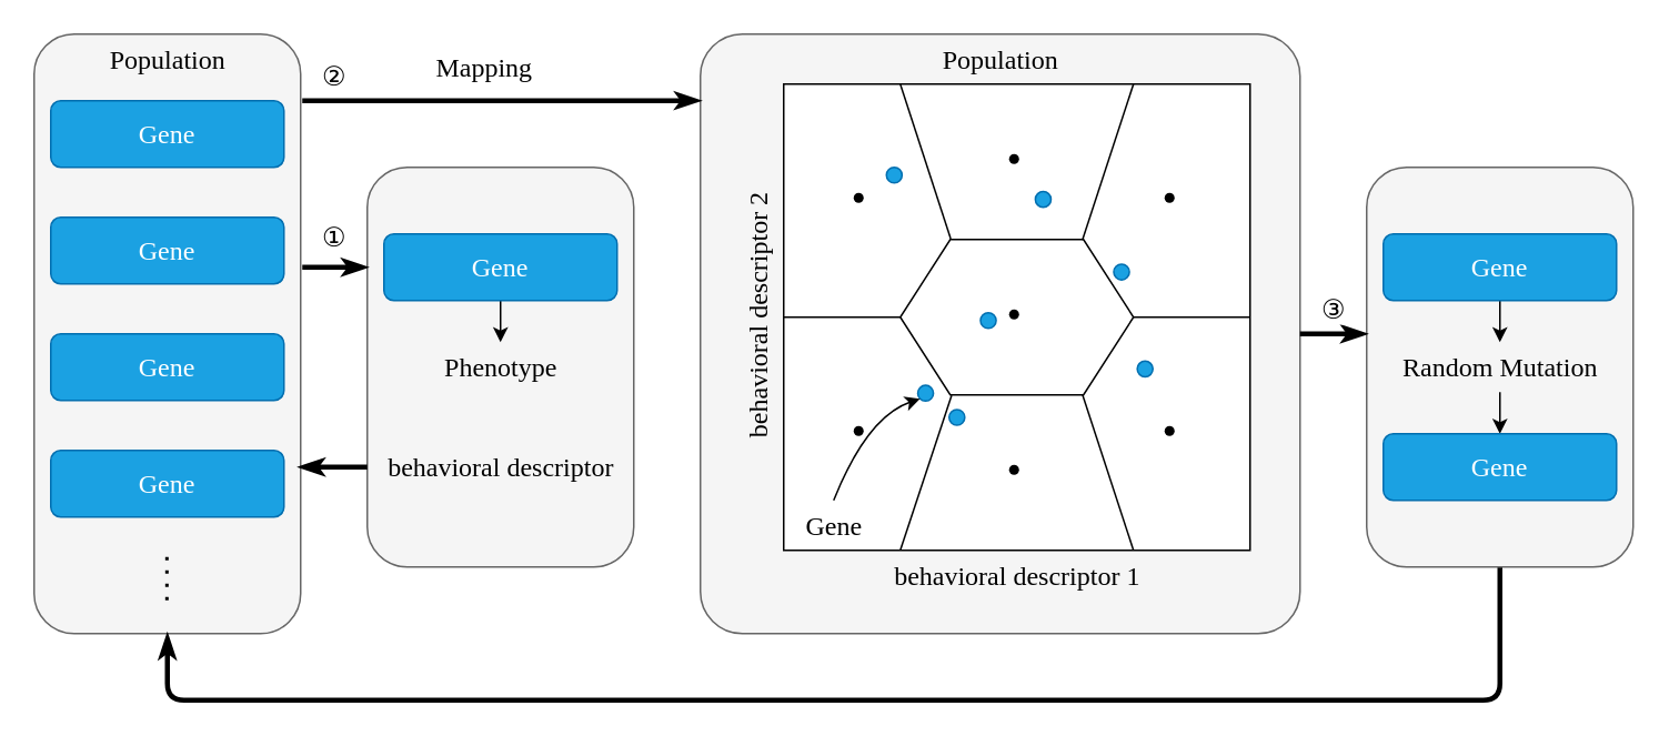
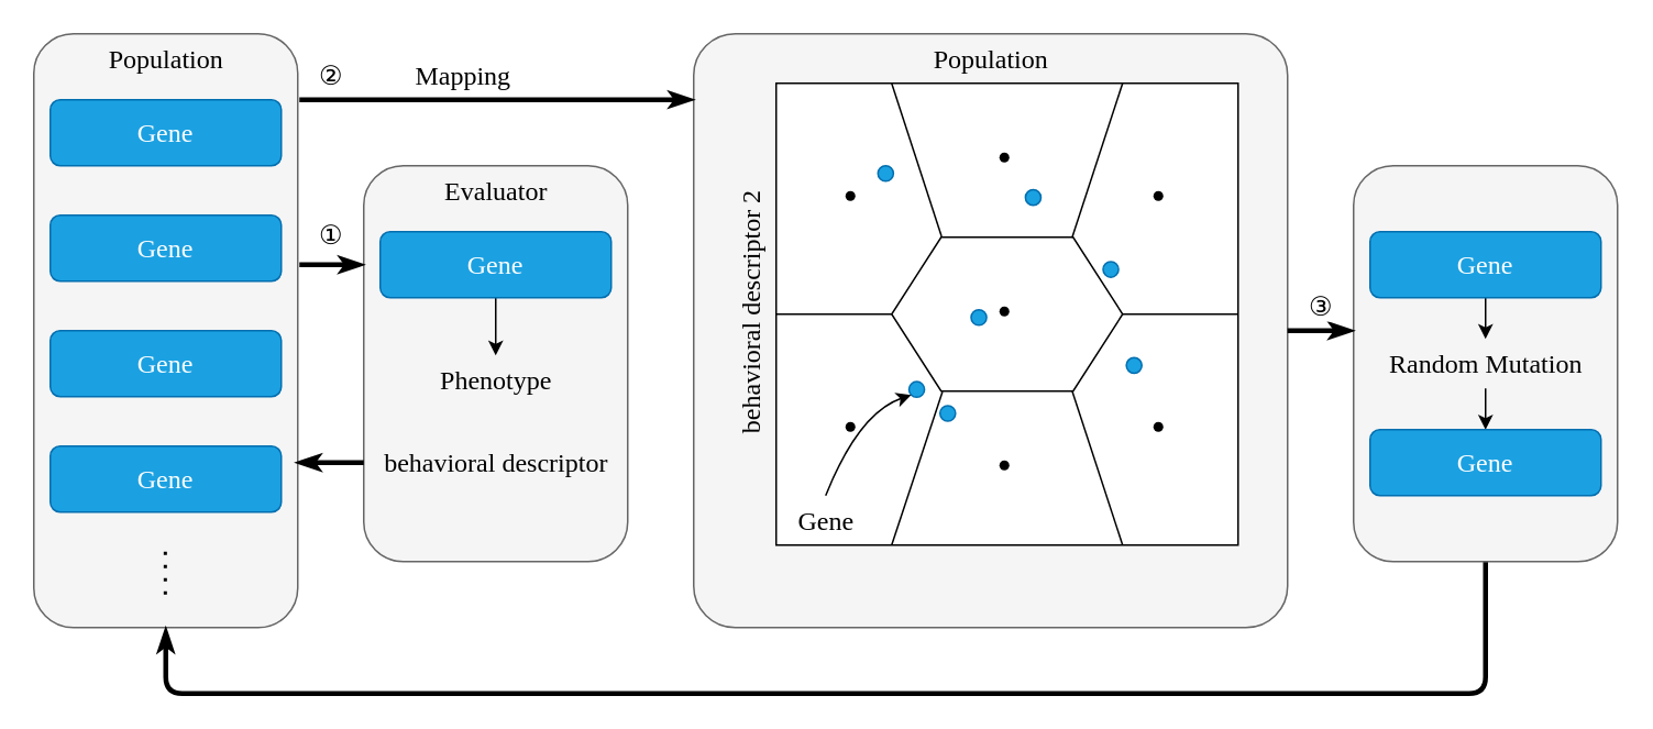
- <mxCell id="16" value="Mapping" style="text;html=1;align=center;verticalAlign=middle;resizable=0;points=[];autosize=1;strokeColor=none;fillColor=none;fontColor=#000000;fontFamily=Zen Kaku Gothic New;fontSource=https%3A%2F%2Ffonts.googleapis.com%2Fcss%3Ffamily%3DZen%2BKaku%2BGothic%2BNew;fontSize=16;labelBackgroundColor=default;" parent="1" vertex="1"><mxGeometry x="250" y="25" width="80" height="30" as="geometry" /></mxCell>
+ <mxCell id="16" value="Mapping" style="text;html=1;align=center;verticalAlign=middle;resizable=0;points=[];autosize=1;strokeColor=none;fillColor=none;fontColor=#000000;fontFamily=Zen Kaku Gothic New;fontSource=https%3A%2F%2Ffonts.googleapis.com%2Fcss%3Ffamily%3DZen%2BKaku%2BGothic%2BNew;fontSize=16;labelBackgroundColor=default;" parent="1" vertex="1"><mxGeometry x="240" y="30" width="80" height="30" as="geometry" /></mxCell>
+ <mxCell id="10" value="Evaluator" style="text;html=1;align=center;verticalAlign=middle;resizable=0;points=[];autosize=1;strokeColor=none;fillColor=none;fontColor=#000000;fontFamily=Zen Kaku Gothic New;fontSource=https%3A%2F%2Ffonts.googleapis.com%2Fcss%3Ffamily%3DZen%2BKaku%2BGothic%2BNew;fontSize=16;" parent="1" vertex="1"><mxGeometry x="255" y="100" width="90" height="30" as="geometry" /></mxCell>
- <mxCell id="20" value="Phenotype" style="text;html=1;align=center;verticalAlign=middle;resizable=0;points=[];autosize=1;strokeColor=none;fillColor=none;fontColor=#000000;fontFamily=Zen Kaku Gothic New;fontSource=https%3A%2F%2Ffonts.googleapis.com%2Fcss%3Ffamily%3DZen%2BKaku%2BGothic%2BNew;fontSize=16;" parent="1" vertex="1"><mxGeometry x="250" y="205" width="100" height="30" as="geometry" /></mxCell>
+ <mxCell id="20" value="Phenotype" style="text;html=1;align=center;verticalAlign=middle;resizable=0;points=[];autosize=1;strokeColor=none;fillColor=none;fontColor=#000000;fontFamily=Zen Kaku Gothic New;fontSource=https%3A%2F%2Ffonts.googleapis.com%2Fcss%3Ffamily%3DZen%2BKaku%2BGothic%2BNew;fontSize=16;" parent="1" vertex="1"><mxGeometry x="250" y="215" width="100" height="30" as="geometry" /></mxCell>
- <mxCell id="18" value="behavioral descriptor 1" style="text;html=1;align=center;verticalAlign=middle;resizable=0;points=[];autosize=1;strokeColor=none;fillColor=none;fontColor=#000000;fontFamily=Zen Kaku Gothic New;fontSource=https%3A%2F%2Ffonts.googleapis.com%2Fcss%3Ffamily%3DZen%2BKaku%2BGothic%2BNew;fontSize=16;" parent="1" vertex="1"><mxGeometry x="520" y="330" width="180" height="30" as="geometry" /></mxCell>
